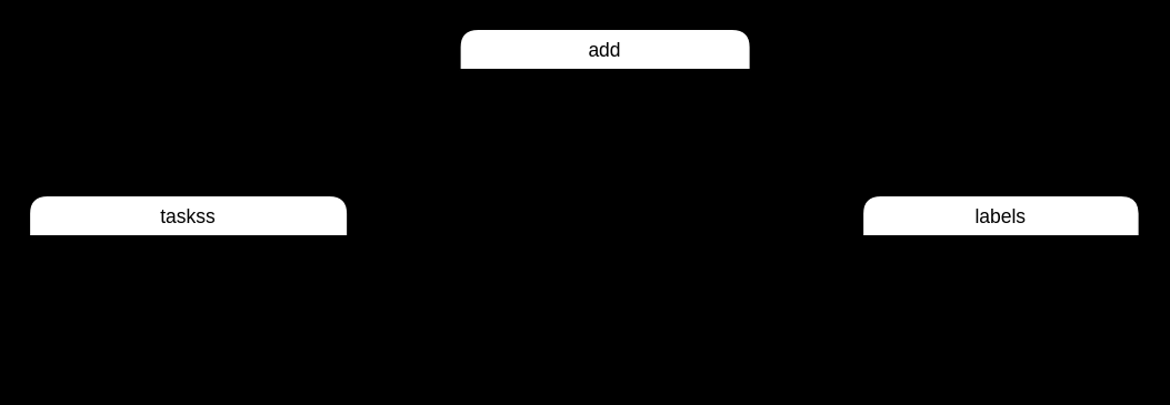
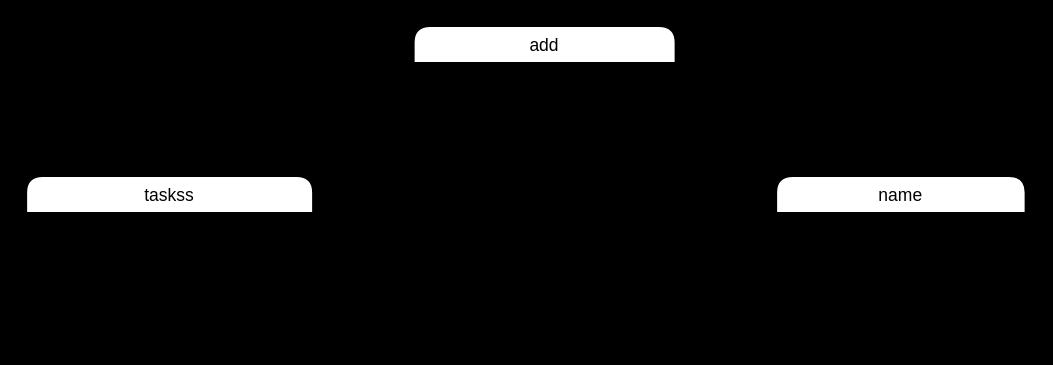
- <mxCell id="6" value="labels" style="swimlane;childLayout=stackLayout;horizontal=1;startSize=30;horizontalStack=0;rounded=1;fontSize=14;fontStyle=0;strokeWidth=2;resizeParent=0;resizeLast=1;shadow=0;dashed=0;align=center;" parent="1" vertex="1"><mxGeometry x="620" y="140" width="200" height="120" as="geometry" /></mxCell>
+ <mxCell id="6" value="name" style="swimlane;childLayout=stackLayout;horizontal=1;startSize=30;horizontalStack=0;rounded=1;fontSize=14;fontStyle=0;strokeWidth=2;resizeParent=0;resizeLast=1;shadow=0;dashed=0;align=center;" parent="1" vertex="1"><mxGeometry x="620" y="140" width="200" height="120" as="geometry" /></mxCell>
